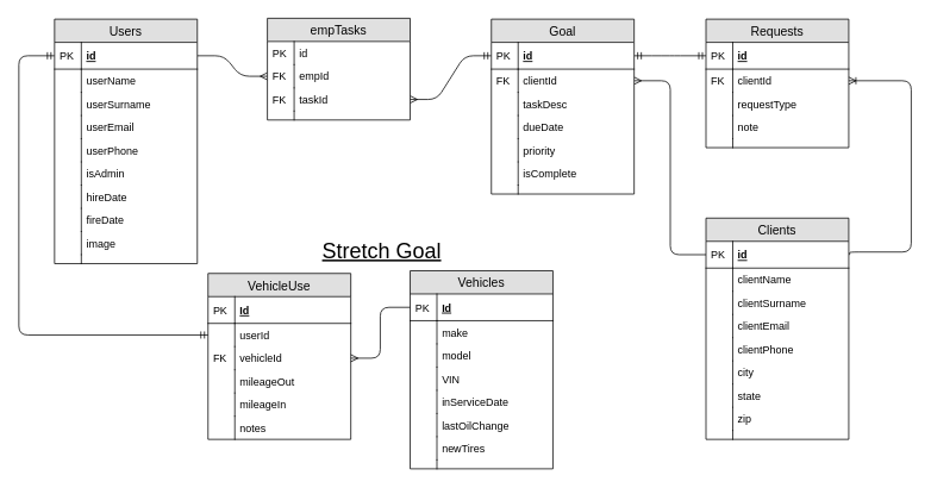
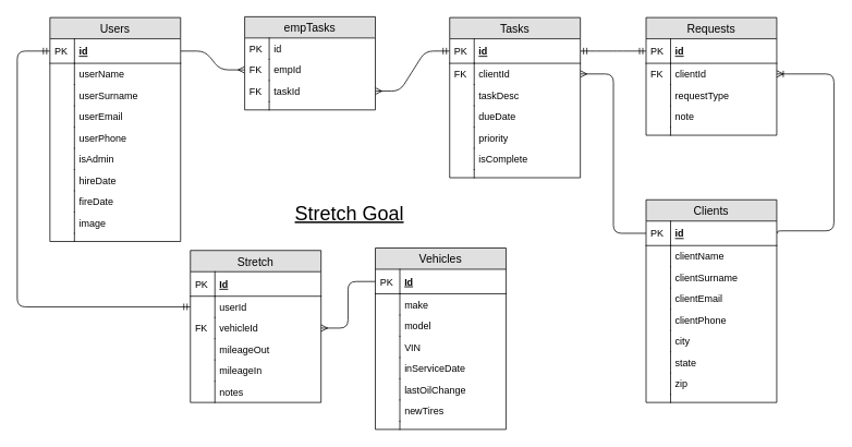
- <mxCell id="71" value="Goal" style="swimlane;fontStyle=0;childLayout=stackLayout;horizontal=1;startSize=26;fillColor=#e0e0e0;horizontalStack=0;resizeParent=1;resizeParentMax=0;resizeLast=0;collapsible=1;marginBottom=0;swimlaneFillColor=#ffffff;align=center;fontSize=14;" parent="1" vertex="1"><mxGeometry x="549.5" y="21" width="160" height="196" as="geometry" /></mxCell>
+ <mxCell id="71" value="Tasks" style="swimlane;fontStyle=0;childLayout=stackLayout;horizontal=1;startSize=26;fillColor=#e0e0e0;horizontalStack=0;resizeParent=1;resizeParentMax=0;resizeLast=0;collapsible=1;marginBottom=0;swimlaneFillColor=#ffffff;align=center;fontSize=14;" parent="1" vertex="1"><mxGeometry x="549.5" y="21" width="160" height="196" as="geometry" /></mxCell>
- <mxCell id="38" value="&lt;font style=&quot;font-size: 24px&quot;&gt;&lt;u&gt;Stretch Goal&lt;/u&gt;&lt;/font&gt;" style="text;html=1;strokeColor=none;fillColor=none;align=center;verticalAlign=middle;whiteSpace=wrap;rounded=0;" parent="1" vertex="1"><mxGeometry x="312" y="271" width="230" height="20" as="geometry" /></mxCell>
+ <mxCell id="38" value="&lt;font style=&quot;font-size: 24px&quot;&gt;&lt;u&gt;Stretch Goal&lt;/u&gt;&lt;/font&gt;" style="text;html=1;strokeColor=none;fillColor=none;align=center;verticalAlign=middle;whiteSpace=wrap;rounded=0;" parent="1" vertex="1"><mxGeometry x="312" y="251" width="230" height="20" as="geometry" /></mxCell>
- <mxCell id="22" value="VehicleUse" style="swimlane;fontStyle=0;childLayout=stackLayout;horizontal=1;startSize=26;fillColor=#e0e0e0;horizontalStack=0;resizeParent=1;resizeParentMax=0;resizeLast=0;collapsible=1;marginBottom=0;swimlaneFillColor=#ffffff;align=center;fontSize=14;" parent="1" vertex="1"><mxGeometry x="232" y="306" width="160" height="186" as="geometry" /></mxCell>
+ <mxCell id="22" value="Stretch" style="swimlane;fontStyle=0;childLayout=stackLayout;horizontal=1;startSize=26;fillColor=#e0e0e0;horizontalStack=0;resizeParent=1;resizeParentMax=0;resizeLast=0;collapsible=1;marginBottom=0;swimlaneFillColor=#ffffff;align=center;fontSize=14;" parent="1" vertex="1"><mxGeometry x="232" y="306" width="160" height="186" as="geometry" /></mxCell>
